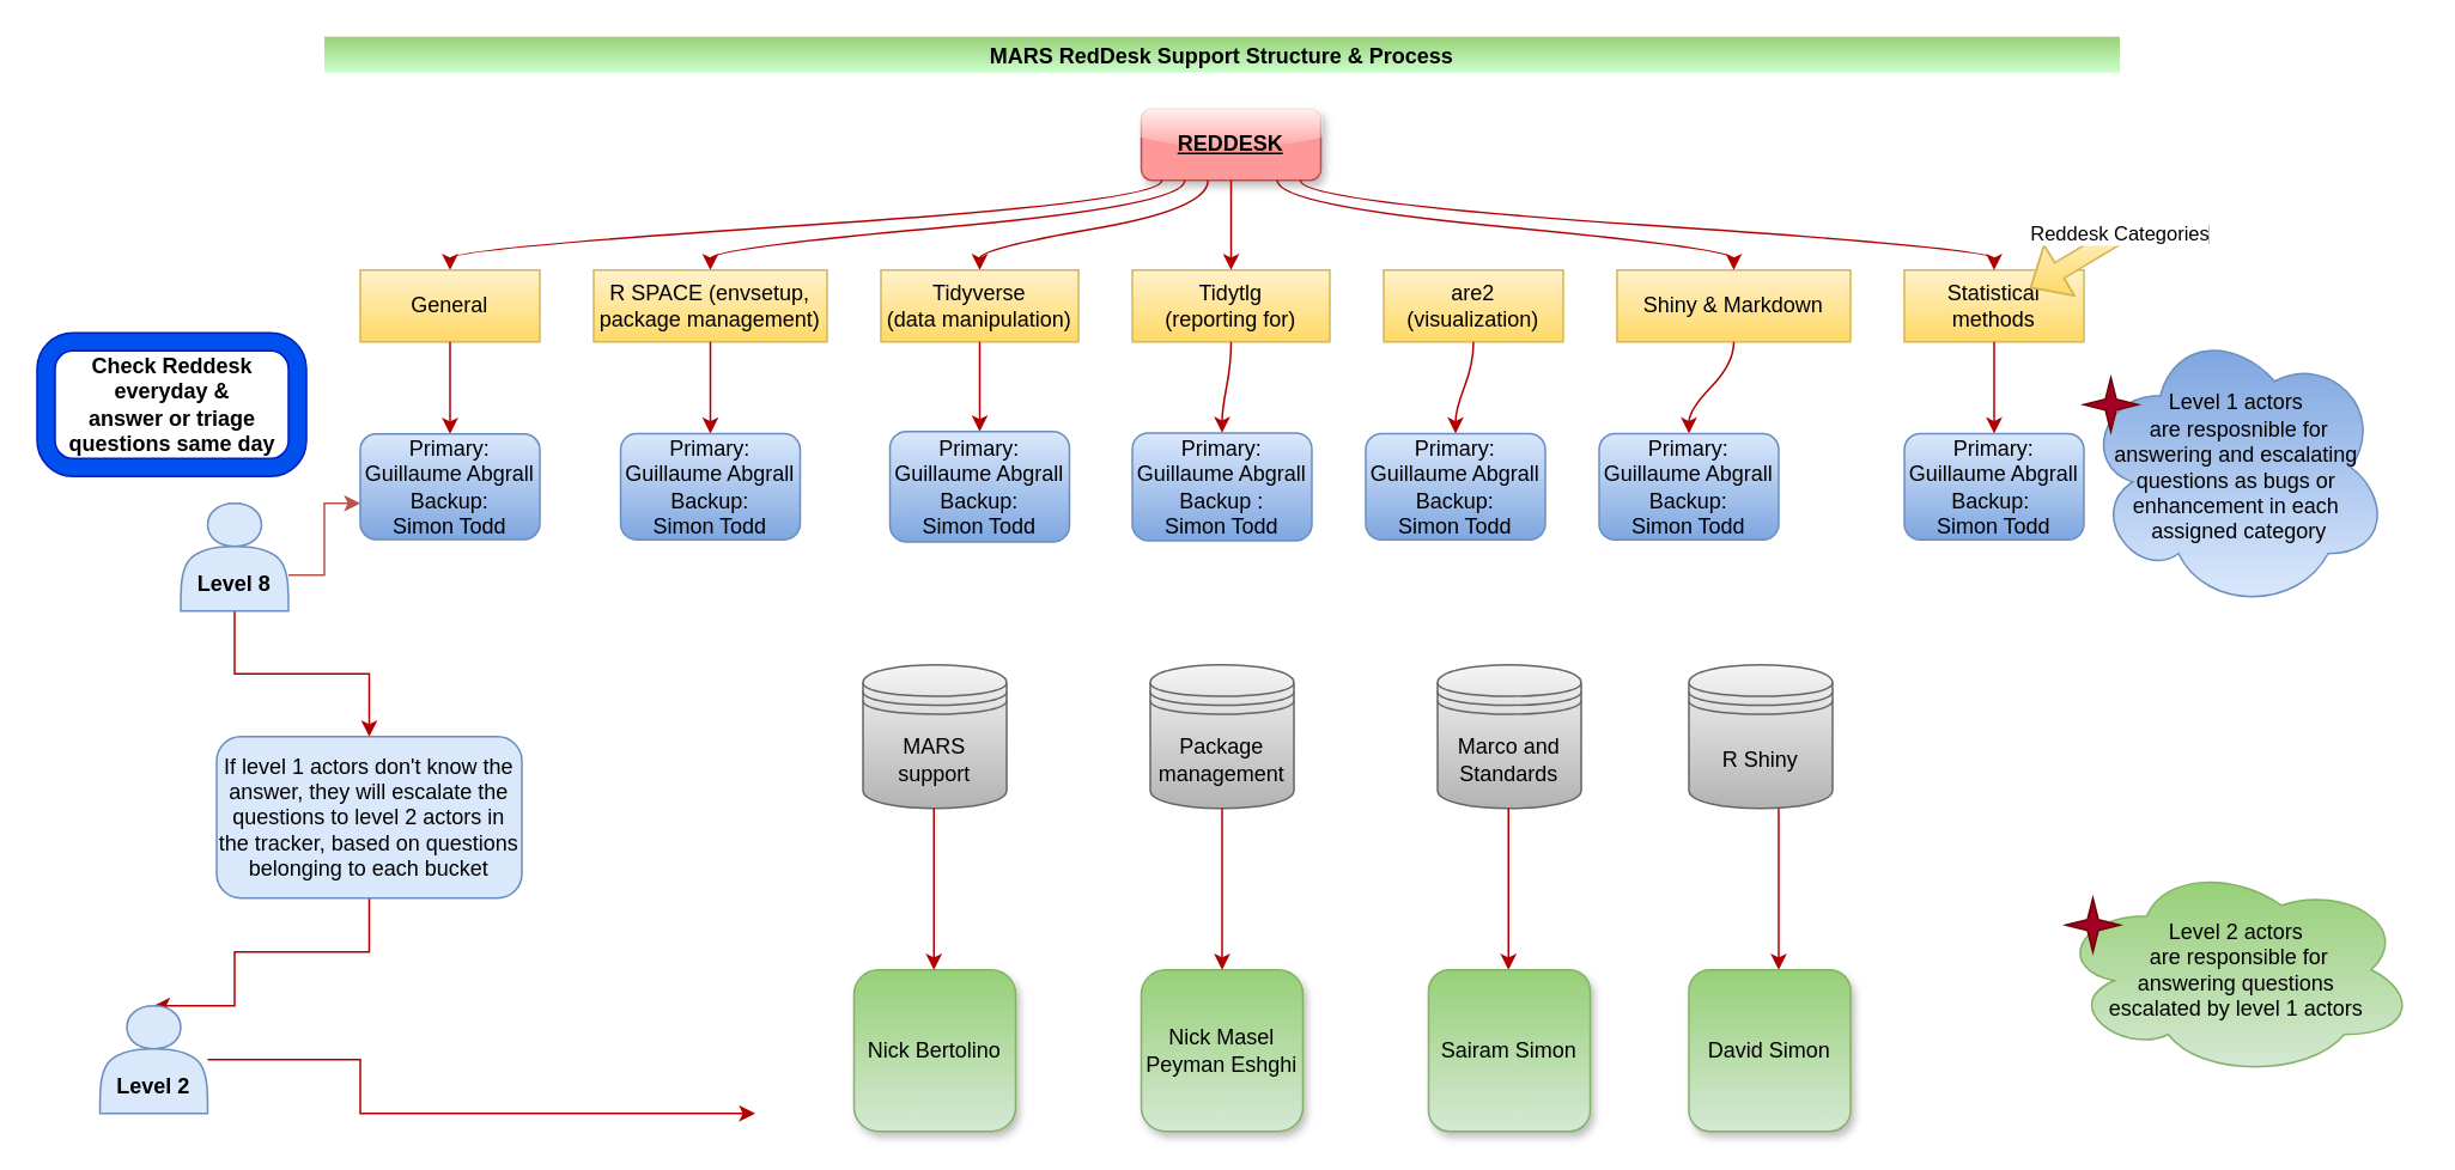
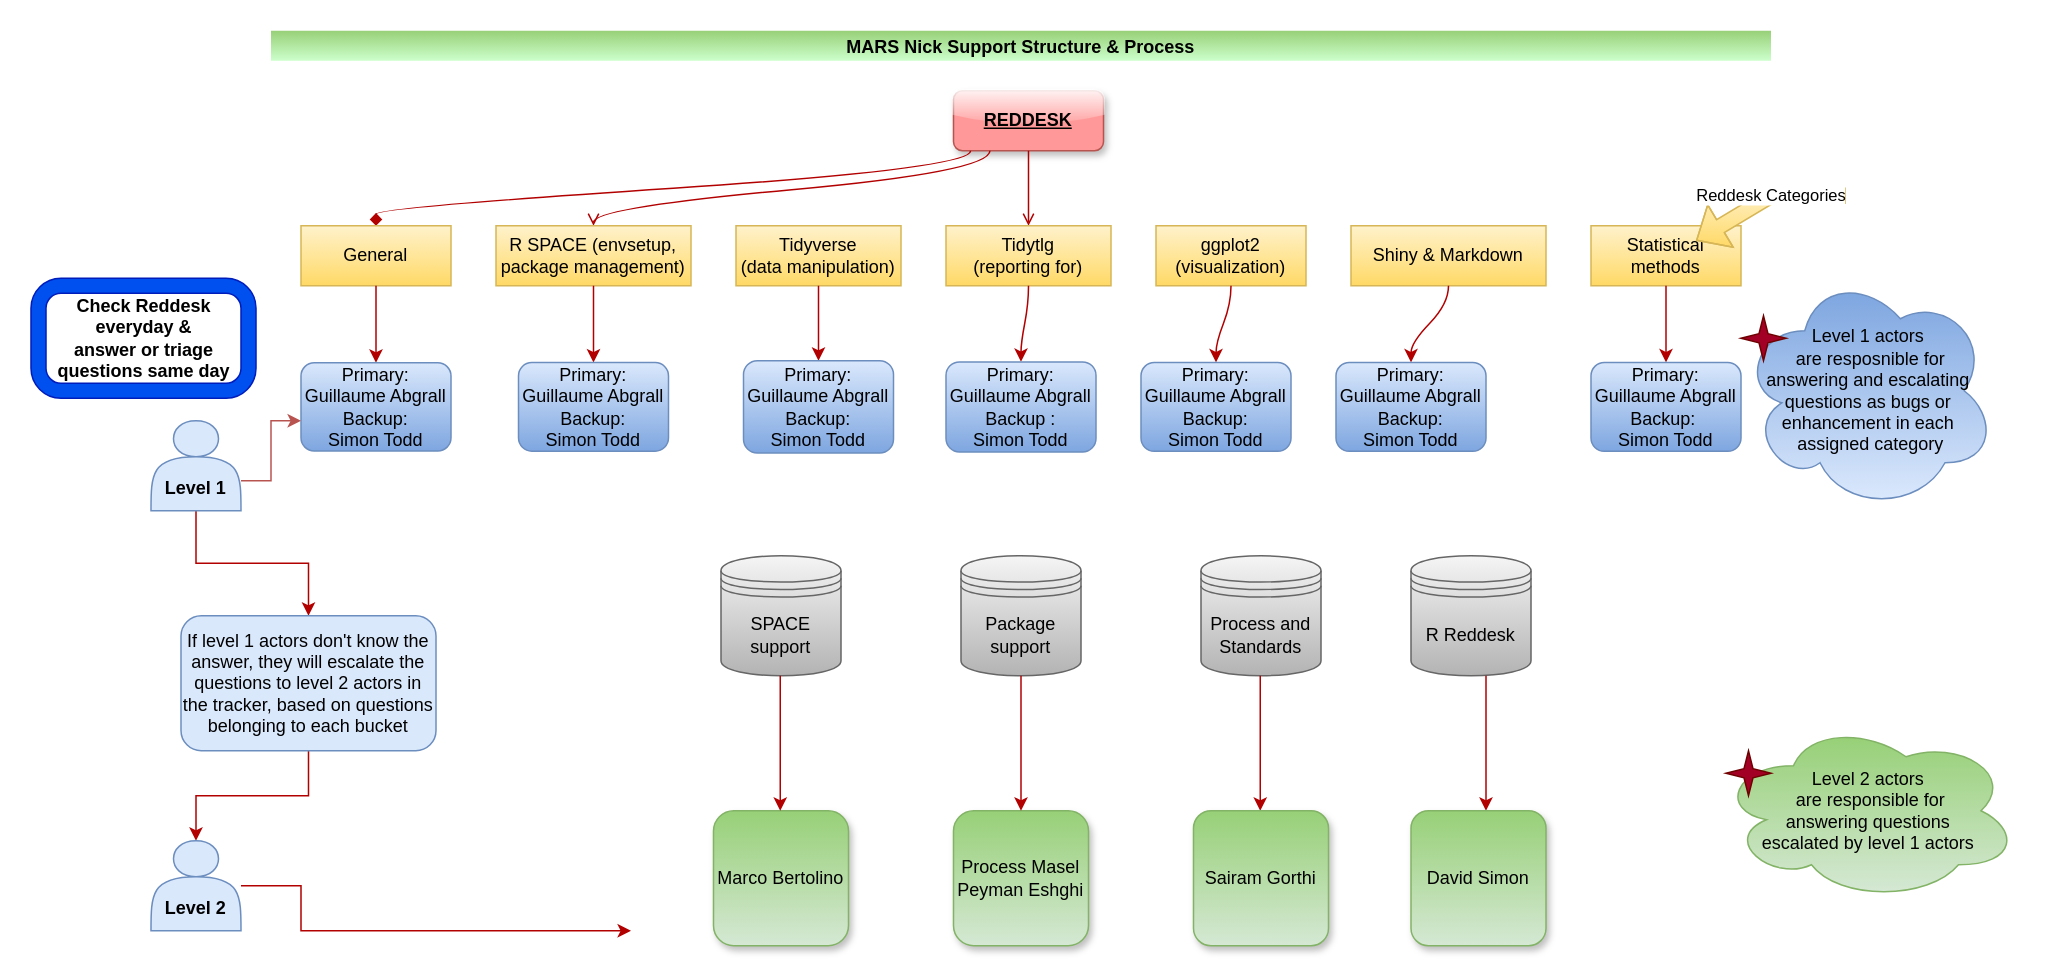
- <mxCell id="2" value="MARS RedDesk Support Structure &amp; Process" style="swimlane;startSize=20;horizontal=1;childLayout=flowLayout;flowOrientation=north;resizable=0;interRankCellSpacing=50;containerType=tree;strokeColor=none;fillColor=#CCFFCC;gradientColor=#97d077;gradientDirection=north;" parent="1" vertex="1"><mxGeometry x="180" y="20" width="1000" height="302" as="geometry" /></mxCell>
+ <mxCell id="2" value="MARS Nick Support Structure &amp; Process" style="swimlane;startSize=20;horizontal=1;childLayout=flowLayout;flowOrientation=north;resizable=0;interRankCellSpacing=50;containerType=tree;strokeColor=none;fillColor=#CCFFCC;gradientColor=#97d077;gradientDirection=north;" parent="1" vertex="1"><mxGeometry x="180" y="20" width="1000" height="302" as="geometry" /></mxCell>
- <mxCell id="5" value="" style="html=1;curved=1;rounded=0;noEdgeStyle=1;orthogonal=1;fillColor=#e51400;strokeColor=#B20000;" parent="2" source="3" target="4" edge="1"><mxGeometry relative="1" as="geometry"><Array as="points"><mxPoint x="543.571" y="92" /><mxPoint x="930" y="118" /></Array></mxGeometry></mxCell>
- <mxCell id="7" value="" style="html=1;curved=1;rounded=0;noEdgeStyle=1;orthogonal=1;fillColor=#e51400;strokeColor=#B20000;" parent="2" source="3" target="6" edge="1"><mxGeometry relative="1" as="geometry"><Array as="points"><mxPoint x="530.714" y="94" /><mxPoint x="785" y="118" /></Array></mxGeometry></mxCell>
- <mxCell id="11" value="" style="html=1;curved=1;rounded=0;noEdgeStyle=1;orthogonal=1;fillColor=#e51400;strokeColor=#B20000;" parent="2" source="3" target="12" edge="1"><mxGeometry relative="1" as="geometry"><Array as="points"><mxPoint x="492.143" y="96" /><mxPoint x="365" y="118" /></Array><mxPoint x="2848.75" y="6450" as="sourcePoint" /></mxGeometry></mxCell>
- <mxCell id="22" value="" style="html=1;curved=1;rounded=0;noEdgeStyle=1;orthogonal=1;fillColor=#e51400;strokeColor=#B20000;" edge="1" target="23" source="3" parent="2"><mxGeometry relative="1" as="geometry"><Array as="points"><mxPoint x="479.286" y="94" /><mxPoint x="215" y="118" /></Array><mxPoint x="1715" y="4500" as="sourcePoint" /></mxGeometry></mxCell>
+ <mxCell id="22" value="" style="html=1;curved=1;rounded=0;noEdgeStyle=1;orthogonal=1;fillColor=#e51400;strokeColor=#B20000;endArrow=open;" edge="1" target="23" source="3" parent="2"><mxGeometry relative="1" as="geometry"><Array as="points"><mxPoint x="479.286" y="94" /><mxPoint x="215" y="118" /></Array><mxPoint x="1715" y="4500" as="sourcePoint" /></mxGeometry></mxCell>
- <mxCell id="24" value="" style="html=1;curved=1;rounded=0;noEdgeStyle=1;orthogonal=1;fillColor=#e51400;strokeColor=#B20000;" edge="1" target="25" source="3" parent="2"><mxGeometry relative="1" as="geometry"><Array as="points"><mxPoint x="466.429" y="92" /><mxPoint x="70" y="118" /></Array><mxPoint x="1595" y="4420" as="sourcePoint" /></mxGeometry></mxCell>
+ <mxCell id="24" value="" style="html=1;curved=1;rounded=0;noEdgeStyle=1;orthogonal=1;fillColor=#e51400;strokeColor=#B20000;endArrow=diamond;" edge="1" target="25" source="3" parent="2"><mxGeometry relative="1" as="geometry"><Array as="points"><mxPoint x="466.429" y="92" /><mxPoint x="70" y="118" /></Array><mxPoint x="1595" y="4420" as="sourcePoint" /></mxGeometry></mxCell>
- <mxCell id="9" value="" style="html=1;curved=1;rounded=0;noEdgeStyle=1;orthogonal=1;fillColor=#e51400;strokeColor=#B20000;" parent="2" source="3" target="10" edge="1"><mxGeometry relative="1" as="geometry"><Array as="points"><mxPoint x="505.0" y="98" /><mxPoint x="505" y="118" /></Array><mxPoint x="2800" y="6490" as="sourcePoint" /></mxGeometry></mxCell>
+ <mxCell id="9" value="" style="html=1;curved=1;rounded=0;noEdgeStyle=1;orthogonal=1;fillColor=#e51400;strokeColor=#B20000;endArrow=open;" parent="2" source="3" target="10" edge="1"><mxGeometry relative="1" as="geometry"><Array as="points"><mxPoint x="505.0" y="98" /><mxPoint x="505" y="118" /></Array><mxPoint x="2800" y="6490" as="sourcePoint" /></mxGeometry></mxCell>
- <mxCell id="8" value="are2 (visualization)" style="whiteSpace=wrap;html=1;fillColor=#fff2cc;gradientColor=#ffd966;strokeColor=#d6b656;" parent="2" vertex="1"><mxGeometry x="590" y="130" width="100" height="40" as="geometry" /></mxCell>
+ <mxCell id="8" value="ggplot2 (visualization)" style="whiteSpace=wrap;html=1;fillColor=#fff2cc;gradientColor=#ffd966;strokeColor=#d6b656;" parent="2" vertex="1"><mxGeometry x="590" y="130" width="100" height="40" as="geometry" /></mxCell>
- <mxCell id="32" value="&lt;b&gt;&lt;br&gt;&lt;br&gt;Level 8&lt;/b&gt;" style="shape=actor;whiteSpace=wrap;html=1;fillColor=#dae8fc;strokeColor=#6c8ebf;" parent="1" vertex="1"><mxGeometry x="100" y="280" width="60" height="60" as="geometry" /></mxCell>
+ <mxCell id="32" value="&lt;b&gt;&lt;br&gt;&lt;br&gt;Level 1&lt;/b&gt;" style="shape=actor;whiteSpace=wrap;html=1;fillColor=#dae8fc;strokeColor=#6c8ebf;" parent="1" vertex="1"><mxGeometry x="100" y="280" width="60" height="60" as="geometry" /></mxCell>
- <mxCell id="33" value="MARS support" style="shape=datastore;whiteSpace=wrap;html=1;fillColor=#f5f5f5;gradientColor=#b3b3b3;strokeColor=#666666;" vertex="1" parent="1"><mxGeometry x="480" y="370" width="80" height="80" as="geometry" /></mxCell>
+ <mxCell id="33" value="SPACE support" style="shape=datastore;whiteSpace=wrap;html=1;fillColor=#f5f5f5;gradientColor=#b3b3b3;strokeColor=#666666;" vertex="1" parent="1"><mxGeometry x="480" y="370" width="80" height="80" as="geometry" /></mxCell>
- <mxCell id="34" value="Package management" style="shape=datastore;whiteSpace=wrap;html=1;fillColor=#f5f5f5;gradientColor=#b3b3b3;strokeColor=#666666;" vertex="1" parent="1"><mxGeometry x="640" y="370" width="80" height="80" as="geometry" /></mxCell>
+ <mxCell id="34" value="Package support" style="shape=datastore;whiteSpace=wrap;html=1;fillColor=#f5f5f5;gradientColor=#b3b3b3;strokeColor=#666666;" vertex="1" parent="1"><mxGeometry x="640" y="370" width="80" height="80" as="geometry" /></mxCell>
- <mxCell id="35" value="&lt;span style=&quot;text-align: left&quot;&gt;&lt;font style=&quot;font-size: 12px&quot;&gt;Marco and Standards&lt;/font&gt;&lt;/span&gt;" style="shape=datastore;whiteSpace=wrap;html=1;fillColor=#f5f5f5;gradientColor=#b3b3b3;strokeColor=#666666;" vertex="1" parent="1"><mxGeometry x="800" y="370" width="80" height="80" as="geometry" /></mxCell>
+ <mxCell id="35" value="&lt;span style=&quot;text-align: left&quot;&gt;&lt;font style=&quot;font-size: 12px&quot;&gt;Process and Standards&lt;/font&gt;&lt;/span&gt;" style="shape=datastore;whiteSpace=wrap;html=1;fillColor=#f5f5f5;gradientColor=#b3b3b3;strokeColor=#666666;" vertex="1" parent="1"><mxGeometry x="800" y="370" width="80" height="80" as="geometry" /></mxCell>
- <mxCell id="51" value="&lt;span style=&quot;font-family: &amp;#34;segoe ui&amp;#34; , &amp;#34;segoe ui web (west european)&amp;#34; , &amp;#34;segoe ui&amp;#34; , , &amp;#34;blinkmacsystemfont&amp;#34; , &amp;#34;roboto&amp;#34; , &amp;#34;helvetica neue&amp;#34; , sans-serif ; text-align: left&quot;&gt;&lt;font style=&quot;font-size: 12px&quot;&gt;R Shiny&lt;/font&gt;&lt;/span&gt;" style="shape=datastore;whiteSpace=wrap;html=1;fillColor=#f5f5f5;gradientColor=#b3b3b3;strokeColor=#666666;" vertex="1" parent="1"><mxGeometry x="940" y="370" width="80" height="80" as="geometry" /></mxCell>
+ <mxCell id="51" value="&lt;span style=&quot;font-family: &amp;#34;segoe ui&amp;#34; , &amp;#34;segoe ui web (west european)&amp;#34; , &amp;#34;segoe ui&amp;#34; , , &amp;#34;blinkmacsystemfont&amp;#34; , &amp;#34;roboto&amp;#34; , &amp;#34;helvetica neue&amp;#34; , sans-serif ; text-align: left&quot;&gt;&lt;font style=&quot;font-size: 12px&quot;&gt;R Reddesk&lt;/font&gt;&lt;/span&gt;" style="shape=datastore;whiteSpace=wrap;html=1;fillColor=#f5f5f5;gradientColor=#b3b3b3;strokeColor=#666666;" vertex="1" parent="1"><mxGeometry x="940" y="370" width="80" height="80" as="geometry" /></mxCell>
- <mxCell id="46" value="Nick Bertolino" style="rounded=1;whiteSpace=wrap;html=1;shadow=1;glass=0;sketch=0;fillColor=#d5e8d4;gradientDirection=north;strokeColor=#82b366;gradientColor=#97d077;" vertex="1" parent="1"><mxGeometry x="475" y="540" width="90" height="90" as="geometry" /></mxCell>
+ <mxCell id="46" value="Marco Bertolino" style="rounded=1;whiteSpace=wrap;html=1;shadow=1;glass=0;sketch=0;fillColor=#d5e8d4;gradientDirection=north;strokeColor=#82b366;gradientColor=#97d077;" vertex="1" parent="1"><mxGeometry x="475" y="540" width="90" height="90" as="geometry" /></mxCell>
- <mxCell id="47" value="Nick Masel&lt;br&gt;&lt;font style=&quot;font-size: 12px&quot;&gt;Peyman&amp;nbsp;&lt;/font&gt;Eshghi" style="rounded=1;whiteSpace=wrap;html=1;shadow=1;glass=0;sketch=0;fillColor=#d5e8d4;gradientDirection=north;strokeColor=#82b366;gradientColor=#97d077;" vertex="1" parent="1"><mxGeometry x="635" y="540" width="90" height="90" as="geometry" /></mxCell>
+ <mxCell id="47" value="Process Masel&lt;br&gt;&lt;font style=&quot;font-size: 12px&quot;&gt;Peyman&amp;nbsp;&lt;/font&gt;Eshghi" style="rounded=1;whiteSpace=wrap;html=1;shadow=1;glass=0;sketch=0;fillColor=#d5e8d4;gradientDirection=north;strokeColor=#82b366;gradientColor=#97d077;" vertex="1" parent="1"><mxGeometry x="635" y="540" width="90" height="90" as="geometry" /></mxCell>
- <mxCell id="50" value="Sairam Simon" style="rounded=1;whiteSpace=wrap;html=1;shadow=1;glass=0;sketch=0;fillColor=#d5e8d4;gradientDirection=north;strokeColor=#82b366;gradientColor=#97d077;arcSize=13;" vertex="1" parent="1"><mxGeometry x="795" y="540" width="90" height="90" as="geometry" /></mxCell>
+ <mxCell id="50" value="Sairam Gorthi" style="rounded=1;whiteSpace=wrap;html=1;shadow=1;glass=0;sketch=0;fillColor=#d5e8d4;gradientDirection=north;strokeColor=#82b366;gradientColor=#97d077;arcSize=13;" vertex="1" parent="1"><mxGeometry x="795" y="540" width="90" height="90" as="geometry" /></mxCell>
- <mxCell id="45" value="&lt;b&gt;&lt;br&gt;&lt;br&gt;Level 2&lt;/b&gt;" style="shape=actor;whiteSpace=wrap;html=1;fillColor=#dae8fc;strokeColor=#6c8ebf;" vertex="1" parent="1"><mxGeometry x="55" y="560" width="60" height="60" as="geometry" /></mxCell>
+ <mxCell id="45" value="&lt;b&gt;&lt;br&gt;&lt;br&gt;Level 2&lt;/b&gt;" style="shape=actor;whiteSpace=wrap;html=1;fillColor=#dae8fc;strokeColor=#6c8ebf;" vertex="1" parent="1"><mxGeometry x="100" y="560" width="60" height="60" as="geometry" /></mxCell>
